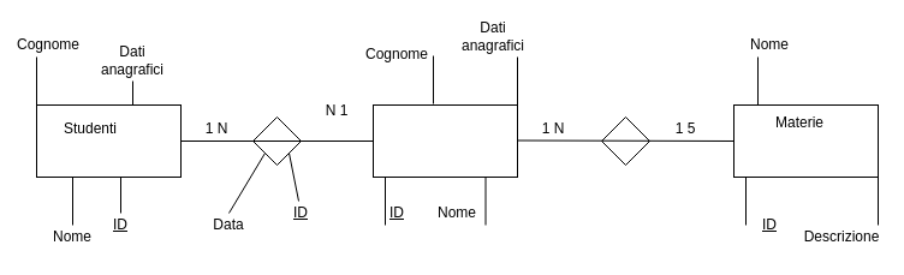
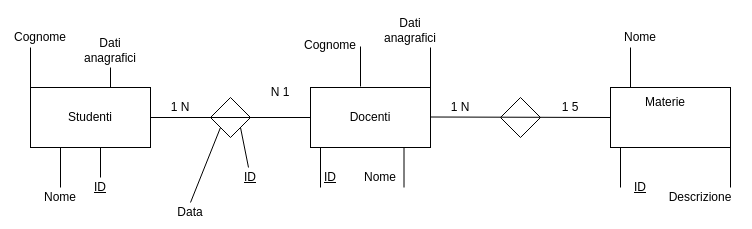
- <mxCell id="10" value="Studenti" style="text;html=1;strokeColor=none;fillColor=none;align=center;verticalAlign=middle;whiteSpace=wrap;rounded=0;" vertex="1" parent="1"><mxGeometry x="55" y="97" width="40" height="20" as="geometry" /></mxCell>
+ <mxCell id="10" value="Studenti" style="text;html=1;strokeColor=none;fillColor=none;align=center;verticalAlign=middle;whiteSpace=wrap;rounded=0;" vertex="1" parent="1"><mxGeometry x="70" y="107" width="40" height="20" as="geometry" /></mxCell>
+ <mxCell id="9" value="Docenti" style="text;html=1;strokeColor=none;fillColor=none;align=center;verticalAlign=middle;whiteSpace=wrap;rounded=0;" vertex="1" parent="1"><mxGeometry x="350" y="107" width="40" height="20" as="geometry" /></mxCell>
- <mxCell id="39" value="Data" style="text;html=1;strokeColor=none;fillColor=none;align=center;verticalAlign=middle;whiteSpace=wrap;rounded=0;" vertex="1" parent="1"><mxGeometry x="170" y="177" width="40" height="20" as="geometry" /></mxCell>
+ <mxCell id="39" value="Data" style="text;html=1;strokeColor=none;fillColor=none;align=center;verticalAlign=middle;whiteSpace=wrap;rounded=0;" vertex="1" parent="1"><mxGeometry x="170" y="202" width="40" height="20" as="geometry" /></mxCell>
